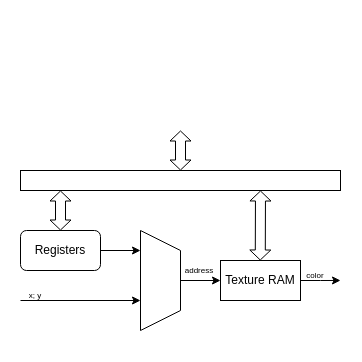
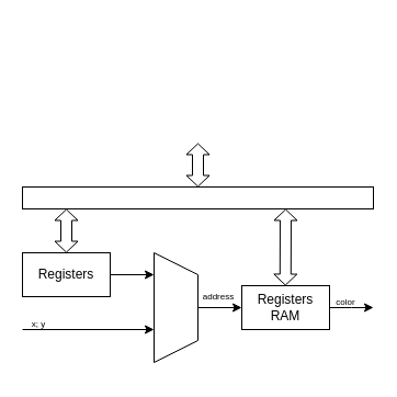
- <mxCell id="2" value="Registers" style="whiteSpace=wrap;html=1;rounded=1;" vertex="1" parent="1"><mxGeometry x="20" y="230" width="80" height="40" as="geometry" /></mxCell>
+ <mxCell id="2" value="Registers" style="rounded=0;whiteSpace=wrap;html=1;" vertex="1" parent="1"><mxGeometry x="20" y="230" width="80" height="40" as="geometry" /></mxCell>
- <mxCell id="9" value="Texture RAM" style="rounded=0;whiteSpace=wrap;html=1;" vertex="1" parent="1"><mxGeometry x="220" y="260" width="80" height="40" as="geometry" /></mxCell>
+ <mxCell id="9" value="Registers RAM" style="rounded=0;whiteSpace=wrap;html=1;" vertex="1" parent="1"><mxGeometry x="220" y="260" width="80" height="40" as="geometry" /></mxCell>
